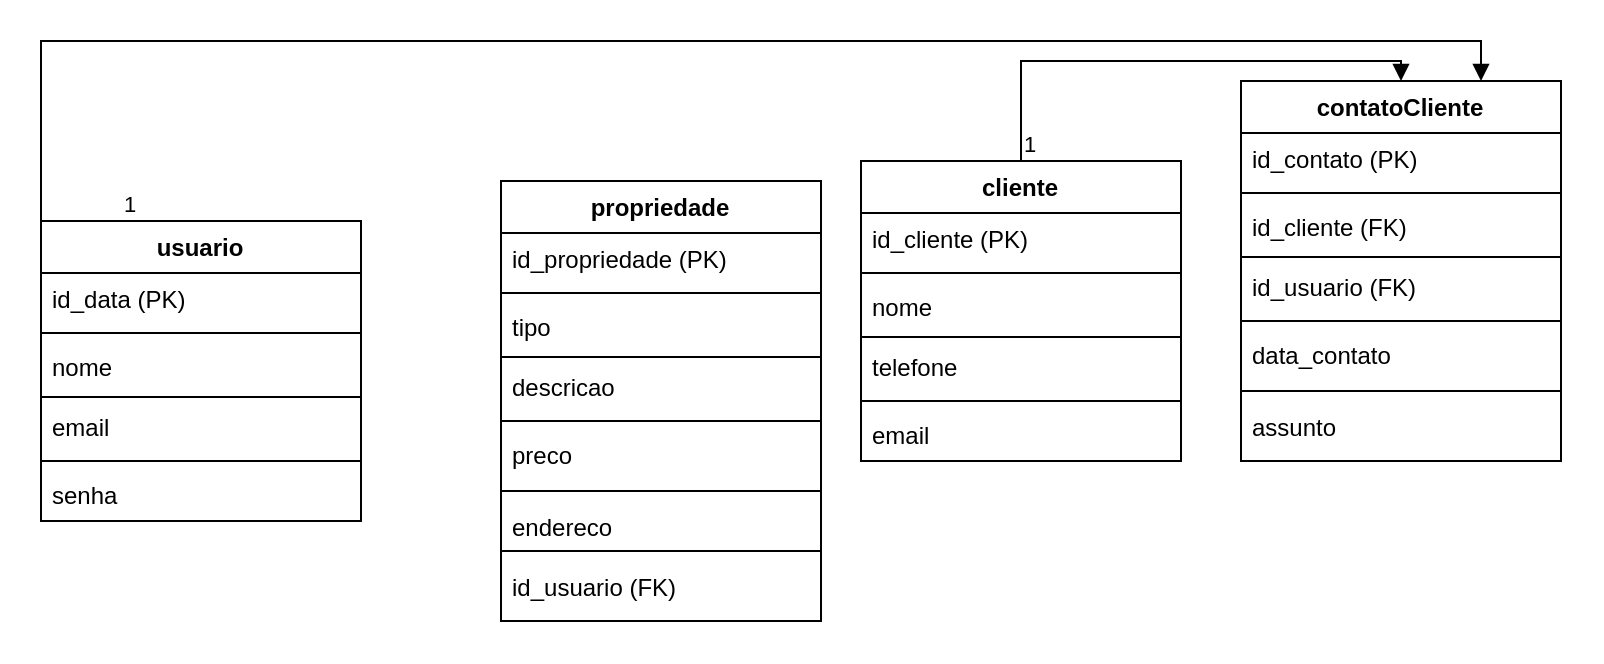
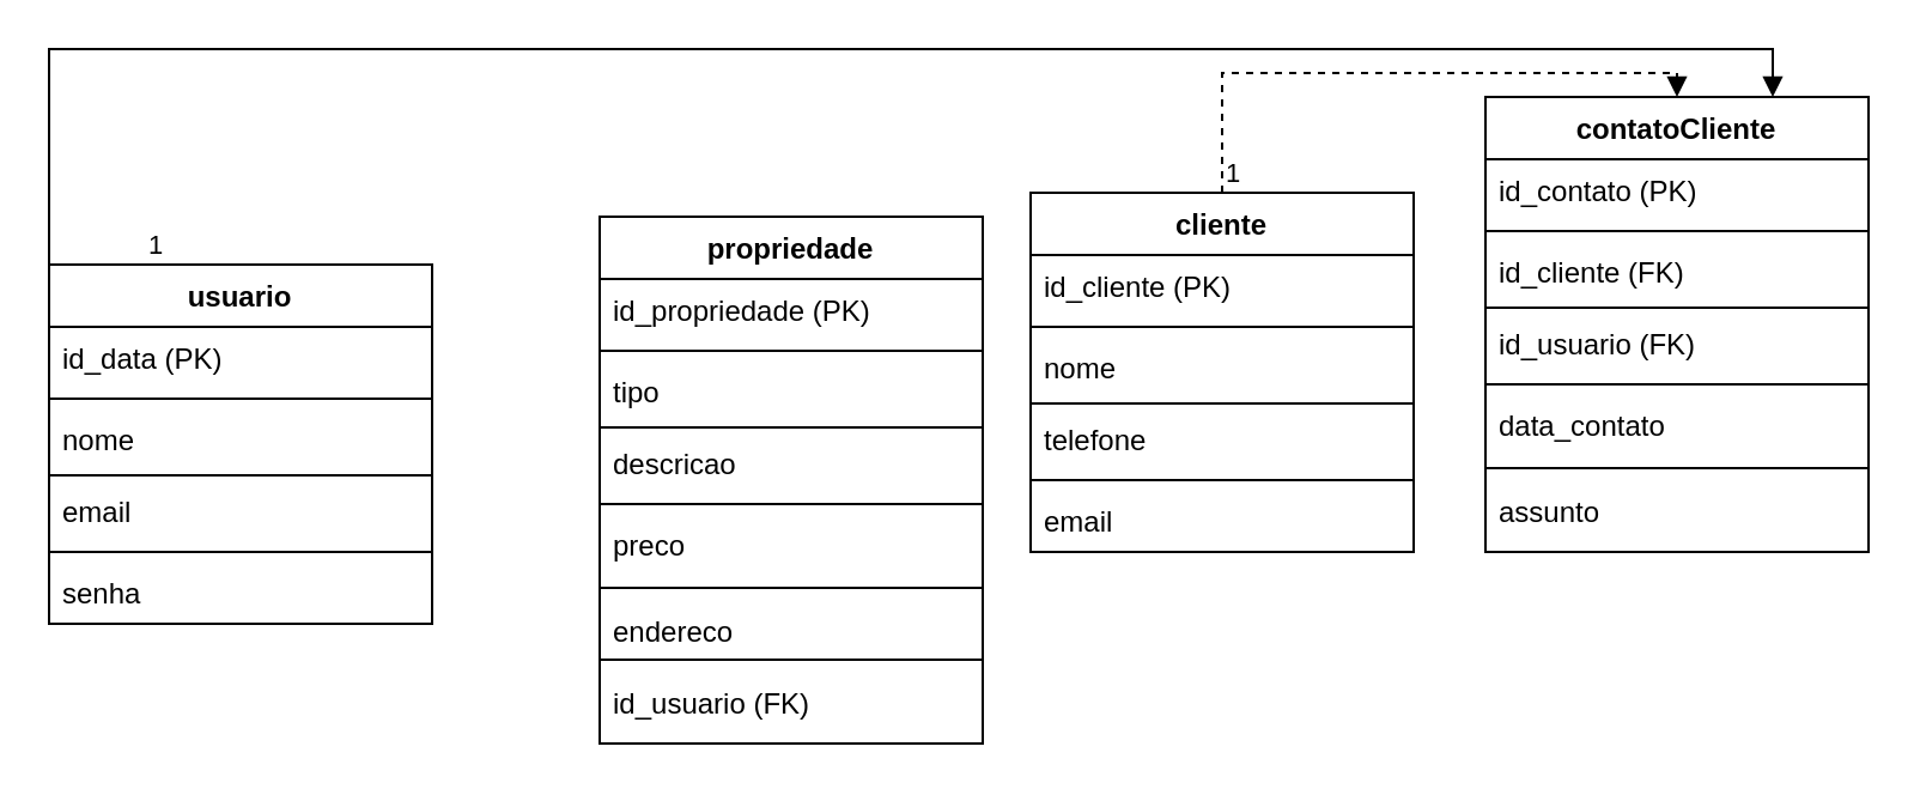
- <mxCell id="40" value="" style="endArrow=block;endFill=1;html=1;edgeStyle=orthogonalEdgeStyle;align=left;verticalAlign=top;rounded=0;exitX=0.5;exitY=0;exitDx=0;exitDy=0;entryX=0.5;entryY=0;entryDx=0;entryDy=0;" edge="1" parent="1" source="22" target="30"><mxGeometry x="-1" relative="1" as="geometry"><mxPoint x="460" y="10" as="sourcePoint" /><mxPoint x="620" y="10" as="targetPoint" /></mxGeometry></mxCell>
+ <mxCell id="40" value="" style="endArrow=block;endFill=1;html=1;edgeStyle=orthogonalEdgeStyle;align=left;verticalAlign=top;rounded=0;exitX=0.5;exitY=0;exitDx=0;exitDy=0;entryX=0.5;entryY=0;entryDx=0;entryDy=0;dashed=1;" edge="1" parent="1" source="22" target="30"><mxGeometry x="-1" relative="1" as="geometry"><mxPoint x="460" y="10" as="sourcePoint" /><mxPoint x="620" y="10" as="targetPoint" /></mxGeometry></mxCell>
